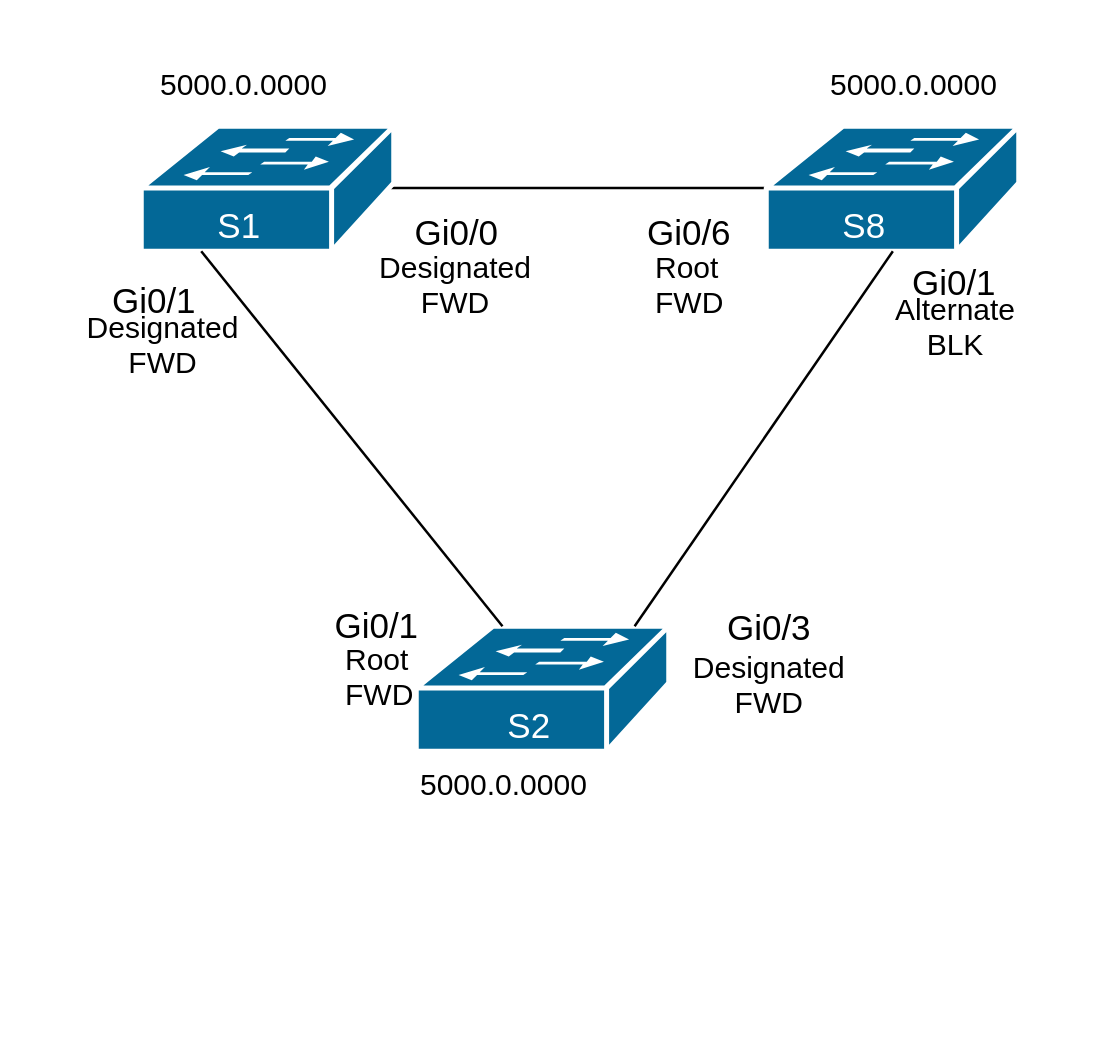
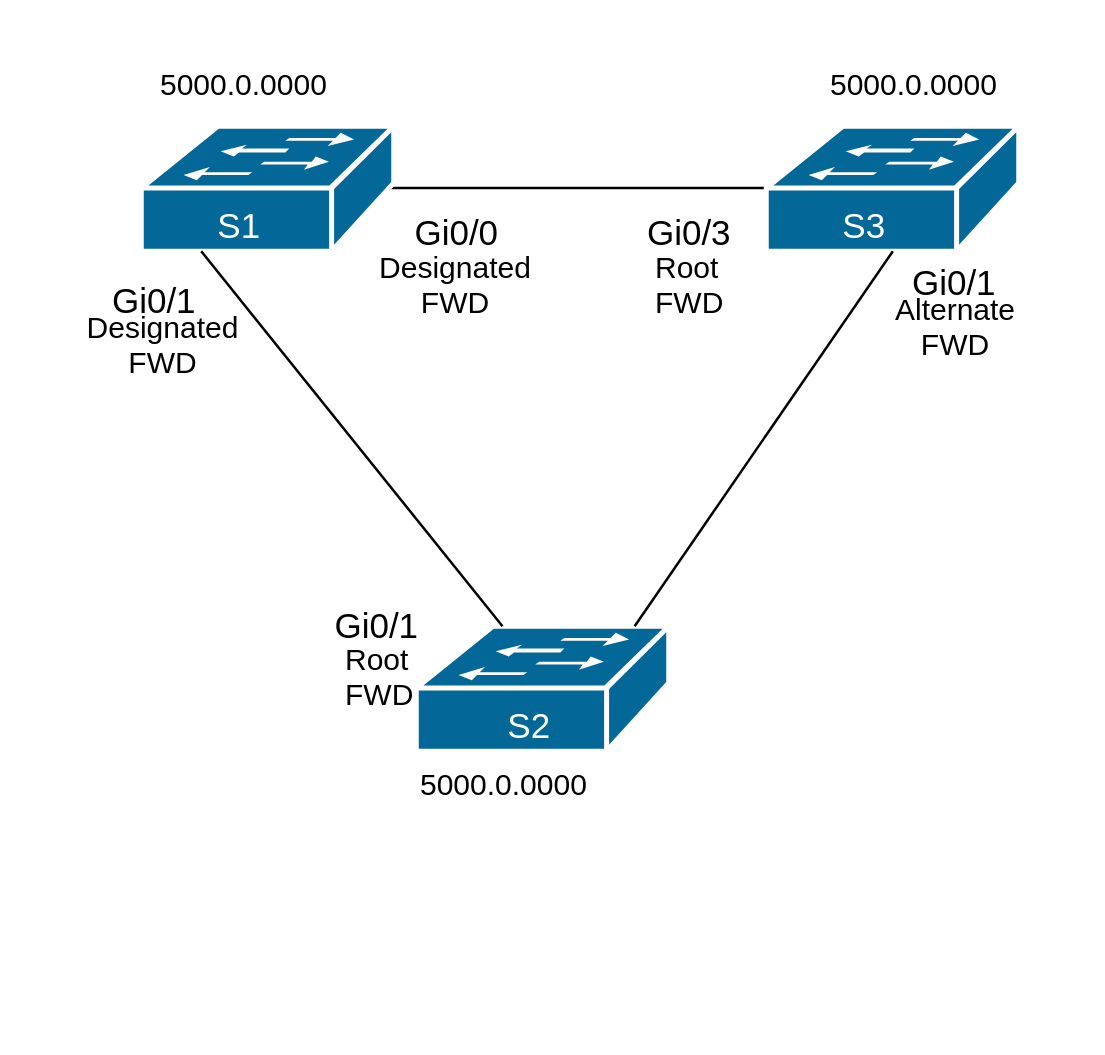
- <mxCell id="12" value="&lt;font style=&quot;font-size: 14px&quot;&gt;S8&lt;/font&gt;" style="text;html=1;resizable=0;autosize=1;align=center;verticalAlign=middle;points=[];fillColor=none;strokeColor=none;rounded=0;fontColor=#FFFFFF;" parent="1" vertex="1"><mxGeometry x="330" y="80" width="30" height="20" as="geometry" /></mxCell>
+ <mxCell id="12" value="&lt;font style=&quot;font-size: 14px&quot;&gt;S3&lt;/font&gt;" style="text;html=1;resizable=0;autosize=1;align=center;verticalAlign=middle;points=[];fillColor=none;strokeColor=none;rounded=0;fontColor=#FFFFFF;" parent="1" vertex="1"><mxGeometry x="330" y="80" width="30" height="20" as="geometry" /></mxCell>
- <mxCell id="10" value="&lt;font style=&quot;font-size: 14px&quot;&gt;Gi0/6&lt;/font&gt;" style="text;html=1;resizable=0;autosize=1;align=center;verticalAlign=middle;points=[];fillColor=none;strokeColor=none;rounded=0;" parent="1" vertex="1"><mxGeometry x="250" y="83" width="50" height="20" as="geometry" /></mxCell>
+ <mxCell id="10" value="&lt;font style=&quot;font-size: 14px&quot;&gt;Gi0/3&lt;/font&gt;" style="text;html=1;resizable=0;autosize=1;align=center;verticalAlign=middle;points=[];fillColor=none;strokeColor=none;rounded=0;" parent="1" vertex="1"><mxGeometry x="250" y="83" width="50" height="20" as="geometry" /></mxCell>
- <mxCell id="26" value="Alternate&lt;br&gt;BLK" style="text;whiteSpace=wrap;html=1;align=center;" parent="1" vertex="1"><mxGeometry x="347" y="110" width="70" height="30" as="geometry" /></mxCell>
+ <mxCell id="26" value="Alternate&lt;br&gt;FWD" style="text;whiteSpace=wrap;html=1;align=center;" parent="1" vertex="1"><mxGeometry x="347" y="110" width="70" height="30" as="geometry" /></mxCell>
- <mxCell id="16" value="&lt;font style=&quot;font-size: 14px&quot;&gt;Gi0/3&lt;br&gt;&lt;/font&gt;&lt;span&gt;Designated&lt;/span&gt;&lt;br&gt;&lt;span&gt;FWD&lt;/span&gt;" style="text;html=1;resizable=0;autosize=1;align=center;verticalAlign=middle;points=[];fillColor=none;strokeColor=none;rounded=0;" parent="1" vertex="1"><mxGeometry x="267" y="240" width="80" height="50" as="geometry" /></mxCell>
